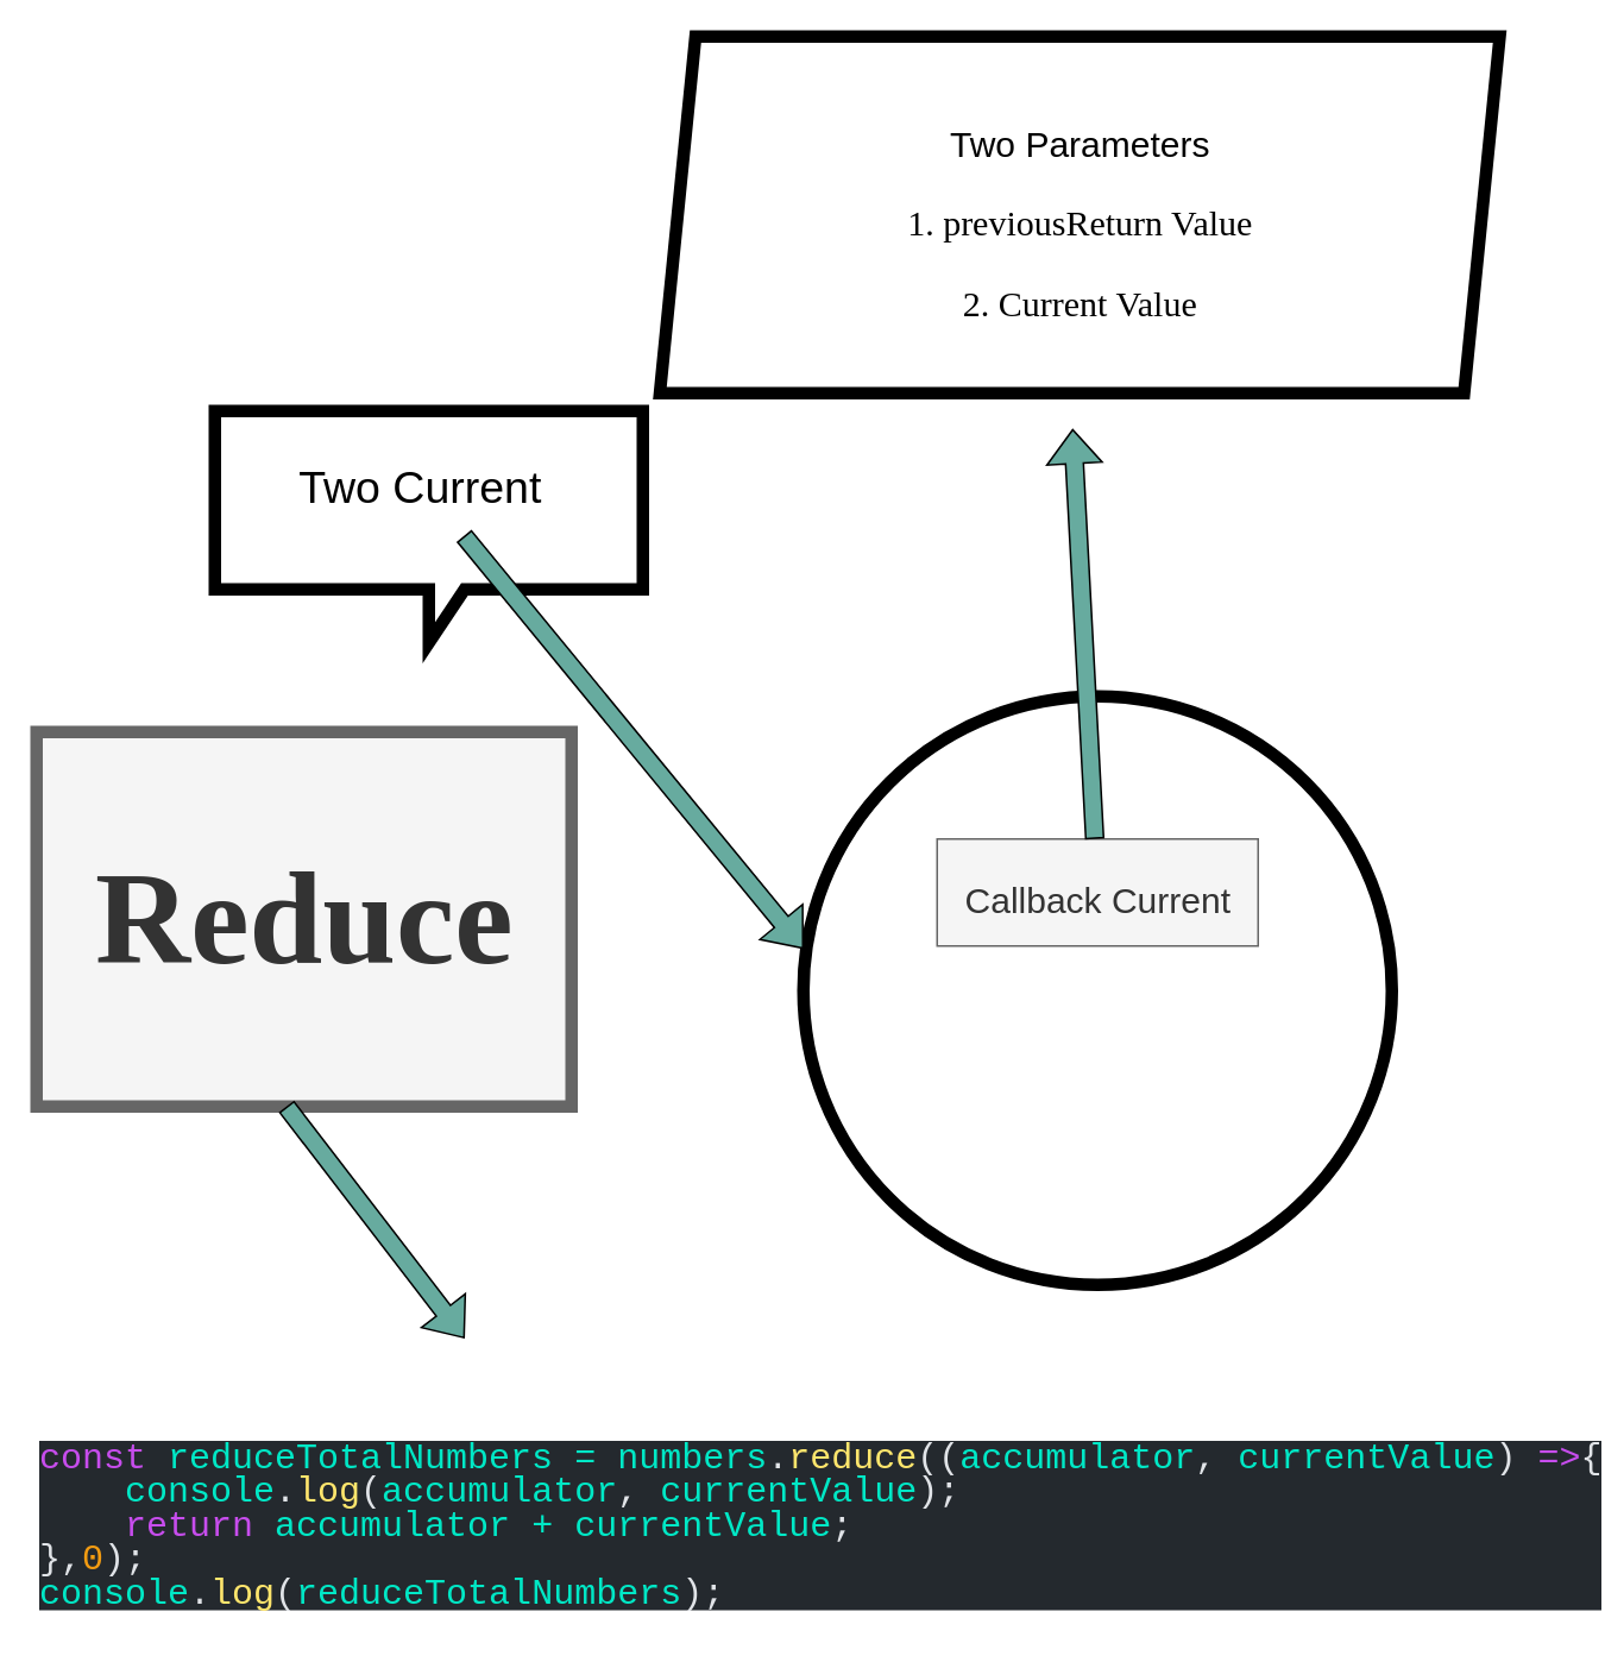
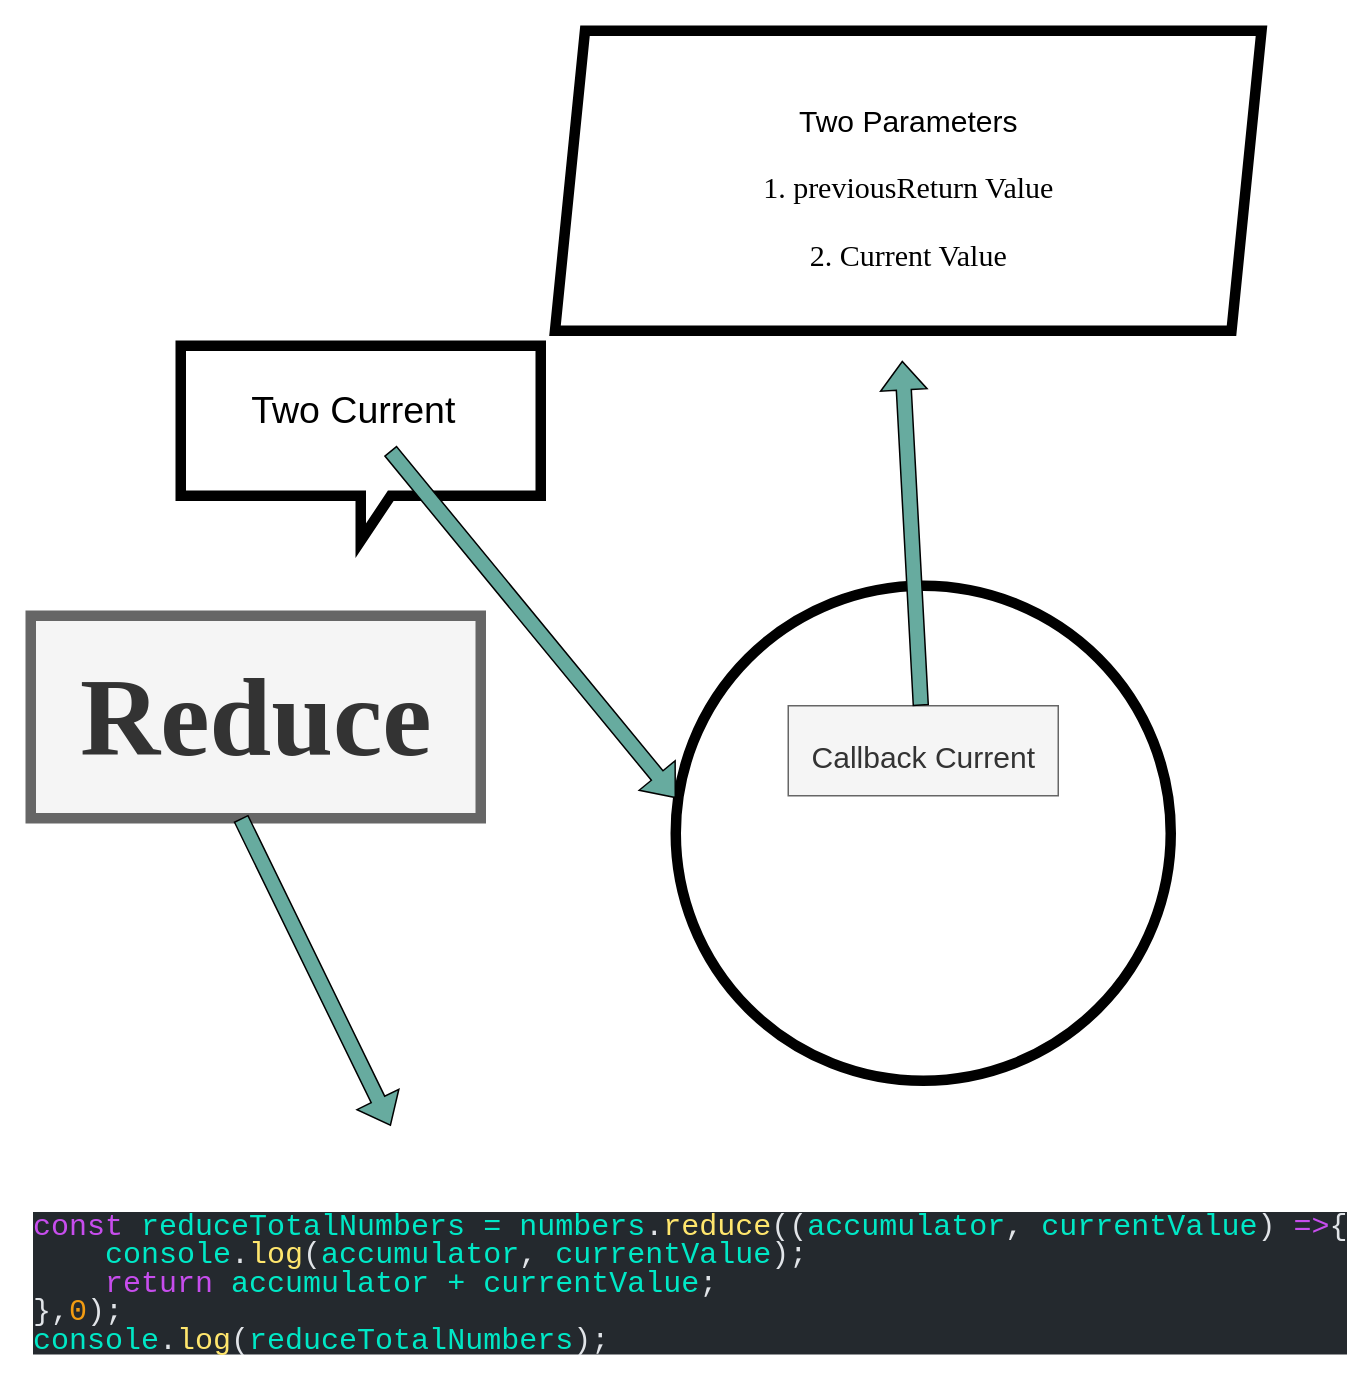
- <mxCell id="2" value="&lt;h1&gt;&lt;font face=&quot;Tahoma&quot;&gt;Reduce&lt;/font&gt;&lt;/h1&gt;" style="text;html=1;resizable=0;autosize=1;align=center;verticalAlign=middle;points=[];rounded=0;strokeWidth=7;fontSize=37;fillColor=#f5f5f5;fontColor=#333333;strokeColor=#666666;" vertex="1" parent="1"><mxGeometry x="20" y="410" width="300" height="210" as="geometry" /></mxCell>
+ <mxCell id="2" value="&lt;h1&gt;&lt;font face=&quot;Tahoma&quot;&gt;Reduce&lt;/font&gt;&lt;/h1&gt;" style="text;html=1;resizable=0;autosize=1;align=center;verticalAlign=middle;points=[];rounded=0;strokeWidth=7;fontSize=37;fillColor=#f5f5f5;fontColor=#333333;strokeColor=#666666;" vertex="1" parent="1"><mxGeometry x="20" y="410" width="300" height="135" as="geometry" /></mxCell>
